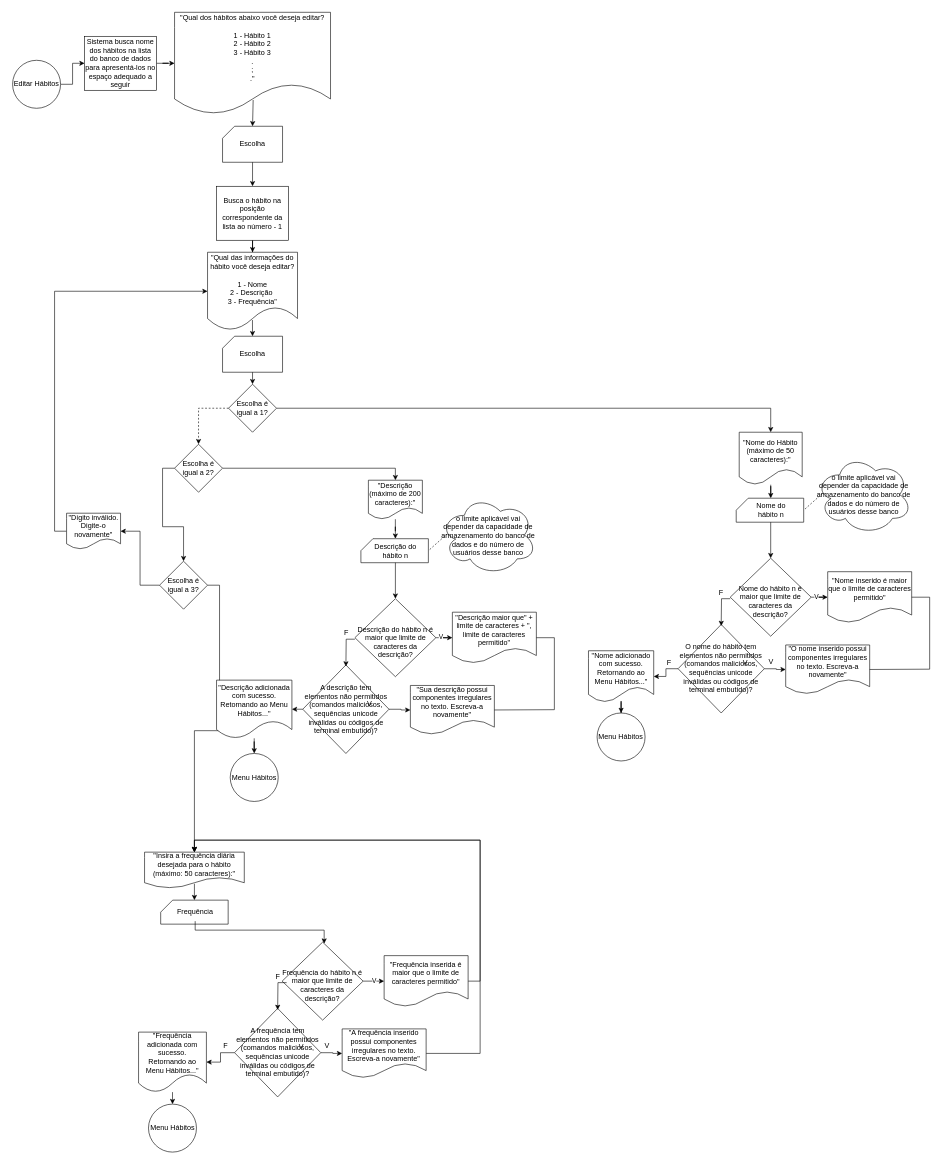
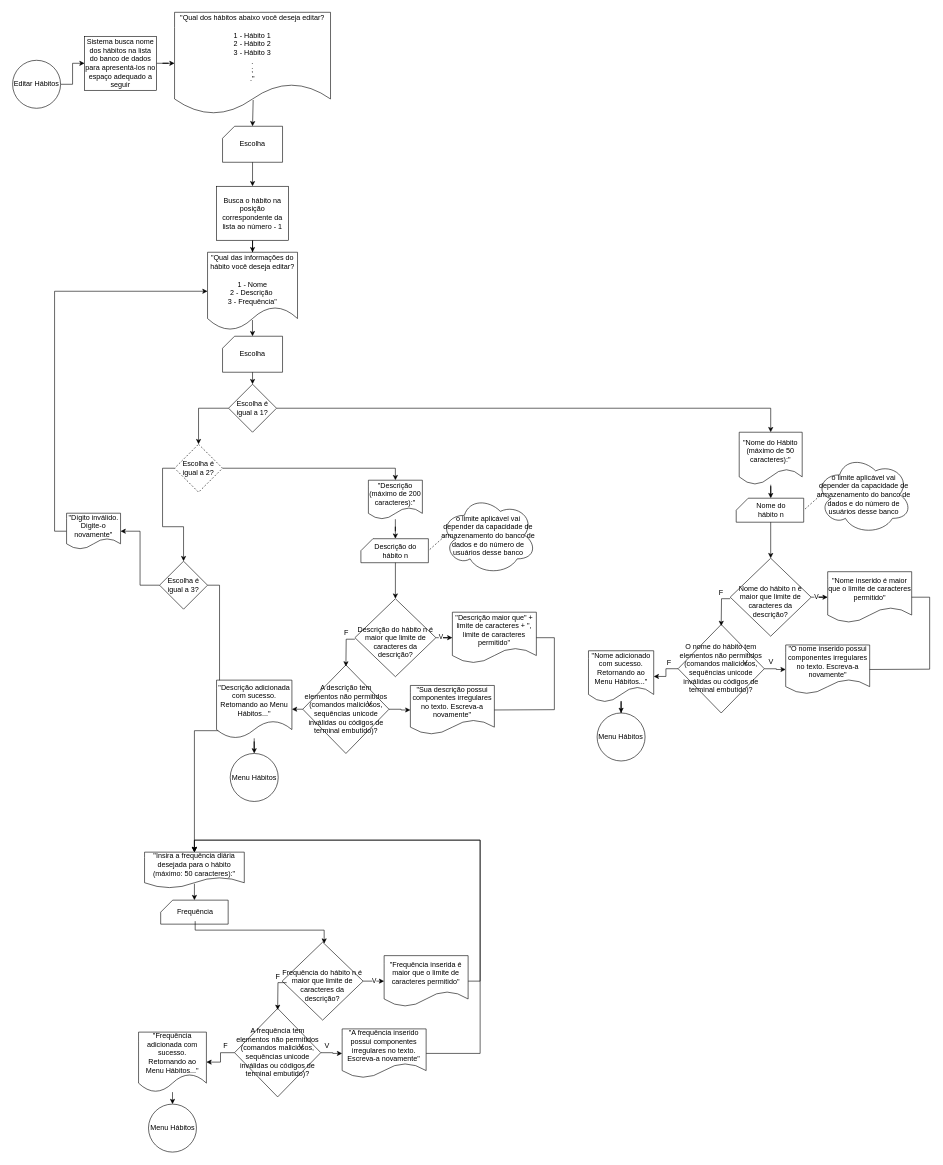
- <mxCell id="10" style="edgeStyle=orthogonalEdgeStyle;rounded=0;orthogonalLoop=1;jettySize=auto;html=1;exitX=0;exitY=0.5;exitDx=0;exitDy=0;entryX=0.5;entryY=0;entryDx=0;entryDy=0;dashed=1;" edge="1" parent="1" source="12" target="15"><mxGeometry relative="1" as="geometry" /></mxCell>
+ <mxCell id="10" style="edgeStyle=orthogonalEdgeStyle;rounded=0;orthogonalLoop=1;jettySize=auto;html=1;exitX=0;exitY=0.5;exitDx=0;exitDy=0;entryX=0.5;entryY=0;entryDx=0;entryDy=0;" edge="1" parent="1" source="12" target="15"><mxGeometry relative="1" as="geometry" /></mxCell>
- <mxCell id="15" value="Escolha é igual a 2?" style="rhombus;whiteSpace=wrap;html=1;" vertex="1" parent="1"><mxGeometry x="290" y="740" width="80" height="80" as="geometry" /></mxCell>
+ <mxCell id="15" value="Escolha é igual a 2?" style="rhombus;whiteSpace=wrap;html=1;dashed=1;" vertex="1" parent="1"><mxGeometry x="290" y="740" width="80" height="80" as="geometry" /></mxCell>
